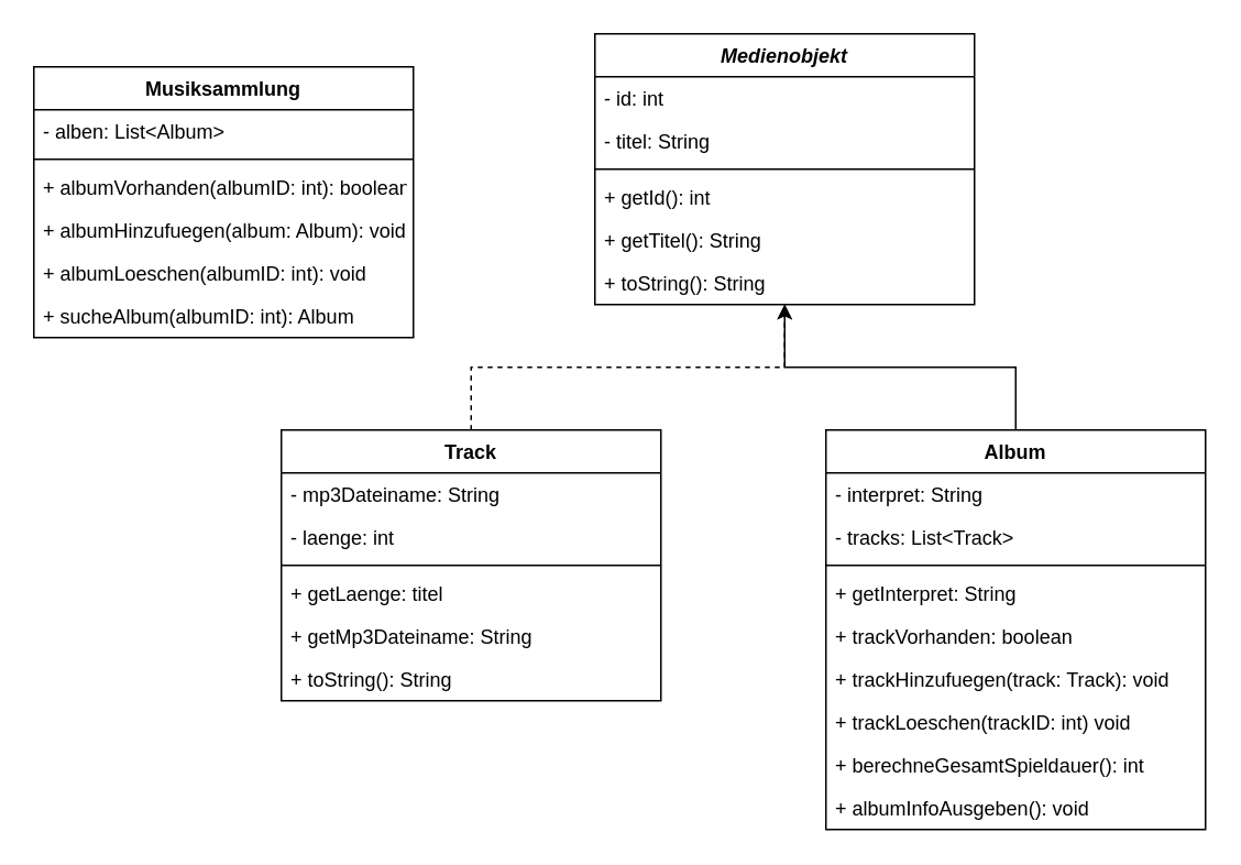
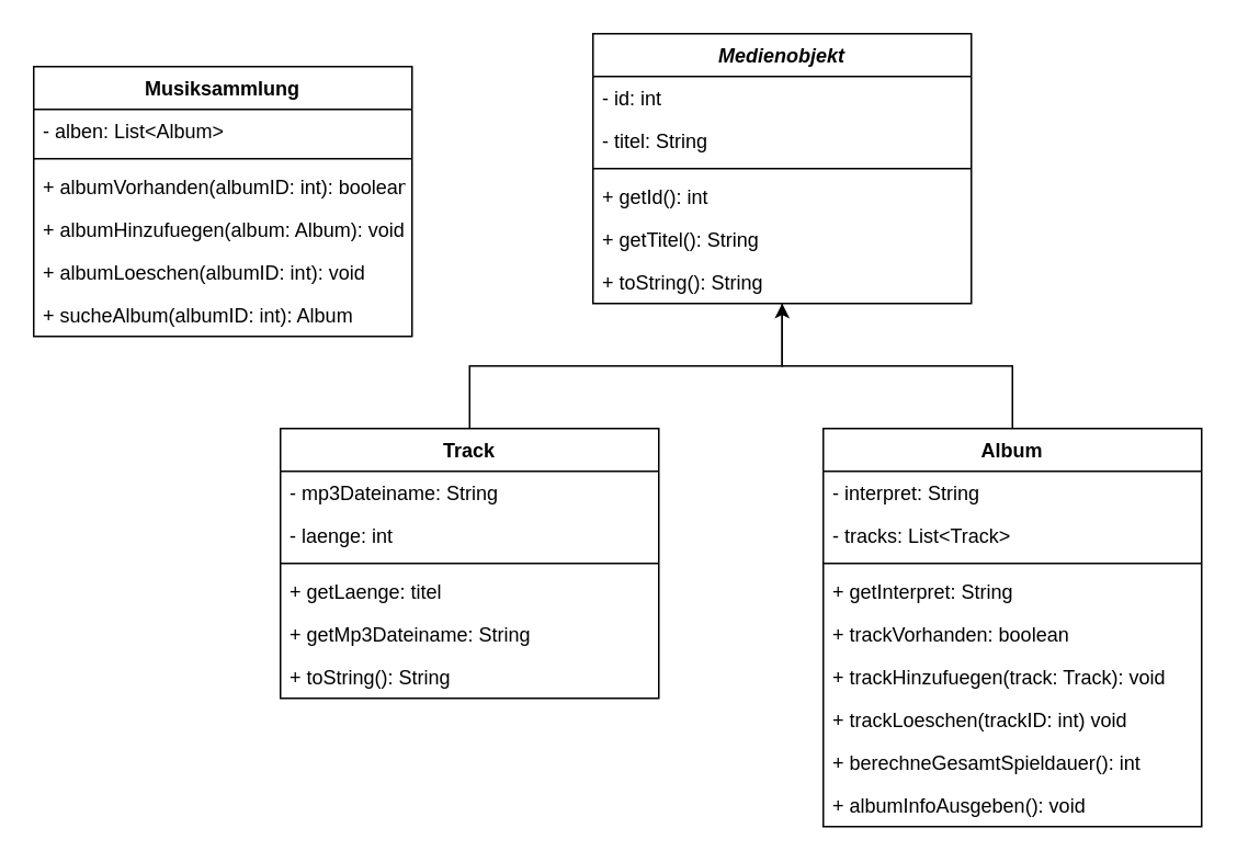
- <mxCell id="13" style="edgeStyle=orthogonalEdgeStyle;rounded=0;orthogonalLoop=1;jettySize=auto;html=1;dashed=1;" edge="1" parent="1" source="14" target="28"><mxGeometry relative="1" as="geometry" /></mxCell>
+ <mxCell id="13" style="edgeStyle=orthogonalEdgeStyle;rounded=0;orthogonalLoop=1;jettySize=auto;html=1;" edge="1" parent="1" source="14" target="28"><mxGeometry relative="1" as="geometry" /></mxCell>
- <mxCell id="2" style="edgeStyle=orthogonalEdgeStyle;rounded=0;orthogonalLoop=1;jettySize=auto;html=1;" edge="1" parent="1" source="3" target="28"><mxGeometry relative="1" as="geometry" /></mxCell>
+ <mxCell id="2" style="edgeStyle=orthogonalEdgeStyle;rounded=0;orthogonalLoop=1;jettySize=auto;html=1;endArrow=none;" edge="1" parent="1" source="3" target="28"><mxGeometry relative="1" as="geometry" /></mxCell>
